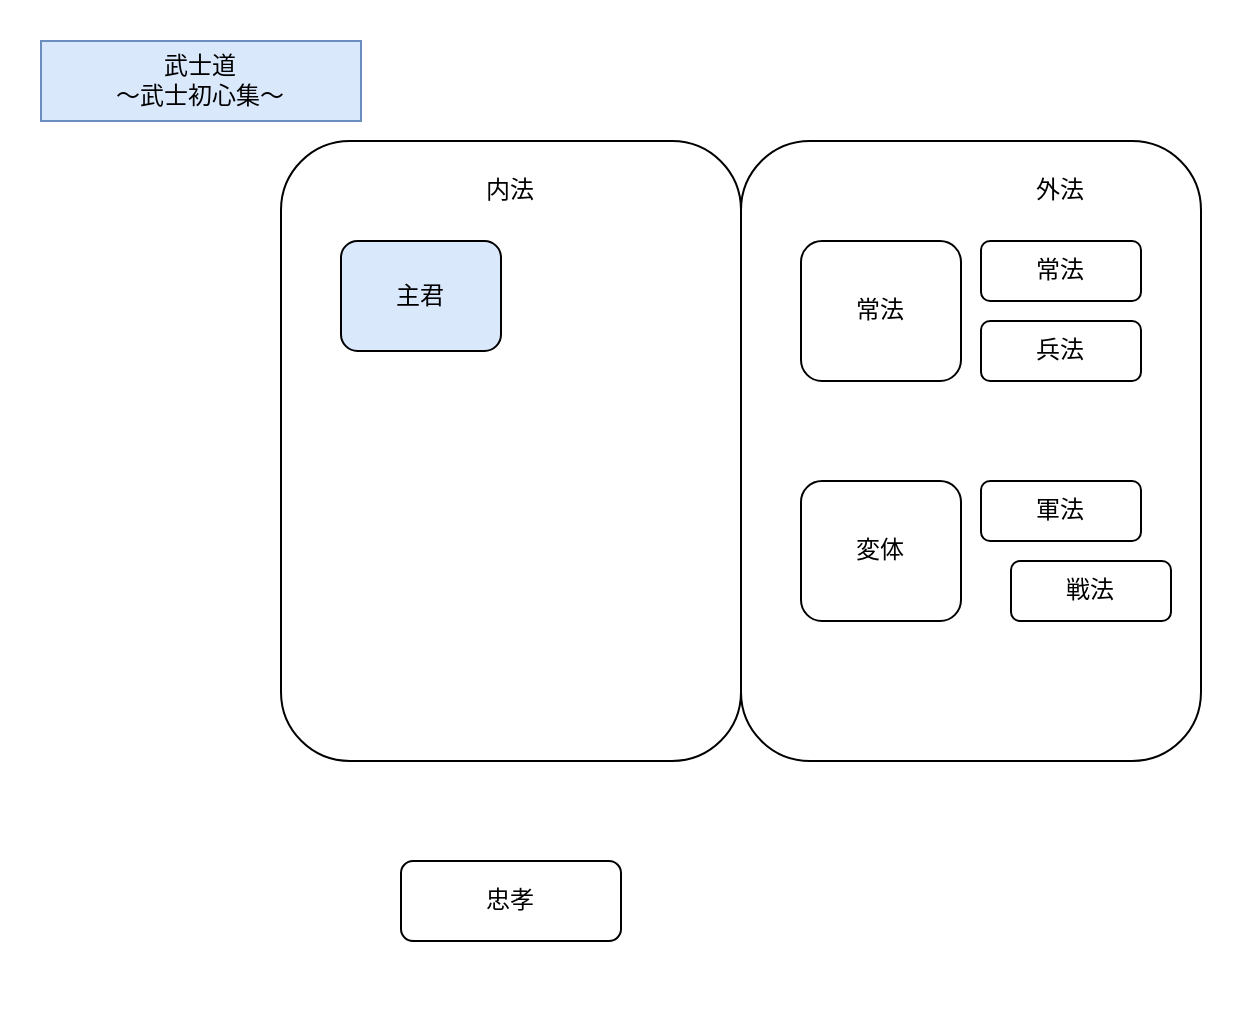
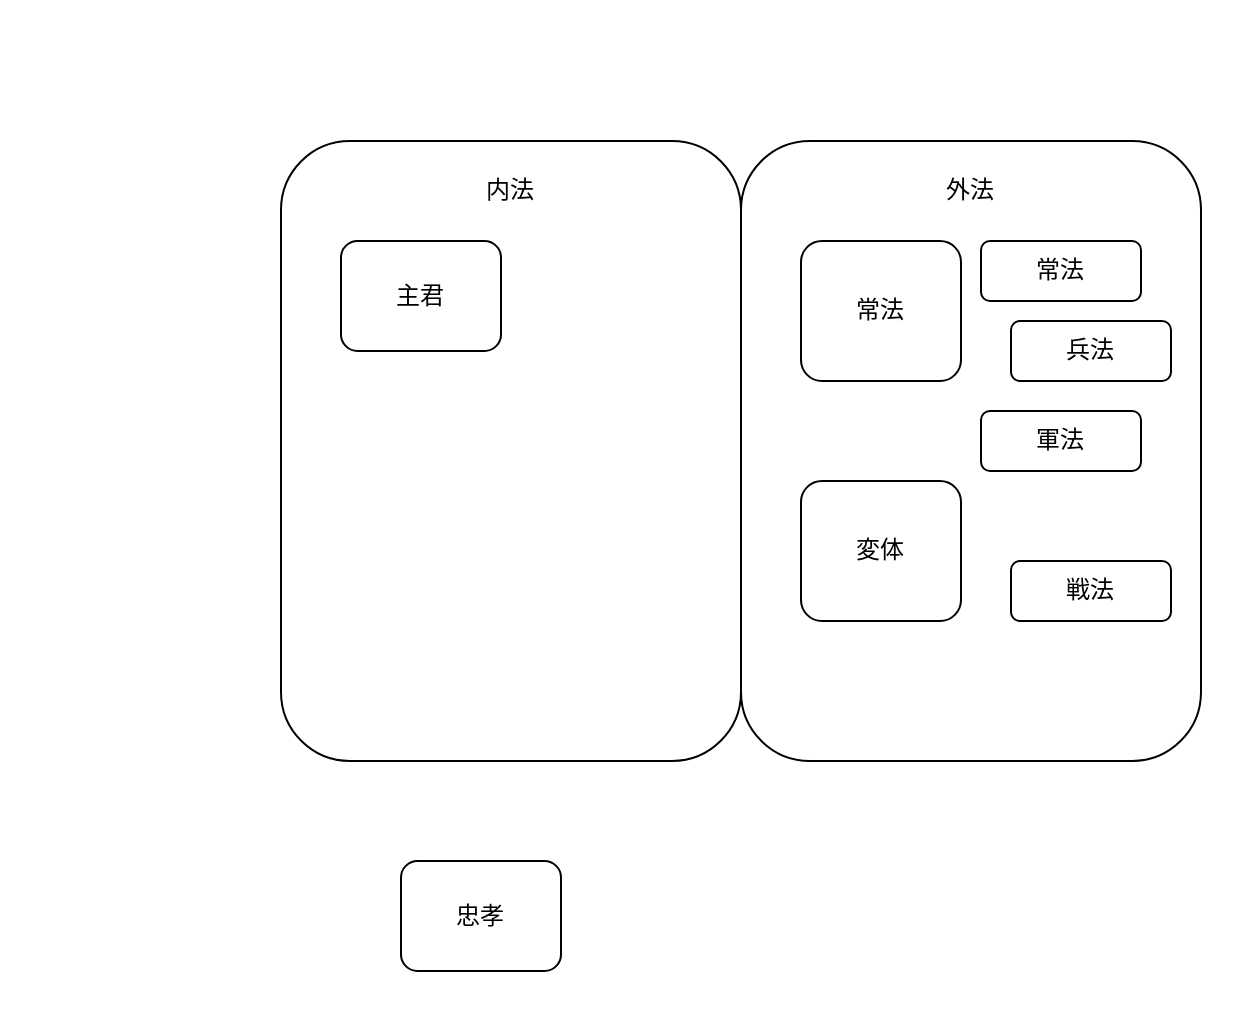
- <mxCell id="3" value="武士道&lt;div&gt;～武士&lt;span style=&quot;color: rgb(0, 0, 0);&quot;&gt;初心集&lt;/span&gt;～&lt;/div&gt;" style="text;html=1;align=center;verticalAlign=middle;whiteSpace=wrap;rounded=0;fillColor=#dae8fc;strokeColor=#6c8ebf;" parent="1" vertex="1"><mxGeometry x="20" y="20" width="160" height="40" as="geometry" /></mxCell>
- <mxCell id="9" value="外法" style="text;html=1;align=center;verticalAlign=middle;whiteSpace=wrap;rounded=0;" vertex="1" parent="1"><mxGeometry x="475" y="80" width="110" height="30" as="geometry" /></mxCell>
+ <mxCell id="9" value="外法" style="text;html=1;align=center;verticalAlign=middle;whiteSpace=wrap;rounded=0;" vertex="1" parent="1"><mxGeometry x="430" y="80" width="110" height="30" as="geometry" /></mxCell>
- <mxCell id="5" value="主君" style="rounded=1;whiteSpace=wrap;html=1;fillColor=#dae8fc;" parent="1" vertex="1"><mxGeometry x="170" y="120" width="80" height="55" as="geometry" /></mxCell>
+ <mxCell id="5" value="主君" style="rounded=1;whiteSpace=wrap;html=1;" parent="1" vertex="1"><mxGeometry x="170" y="120" width="80" height="55" as="geometry" /></mxCell>
- <mxCell id="11" value="兵法" style="rounded=1;whiteSpace=wrap;html=1;" vertex="1" parent="1"><mxGeometry x="490" y="160" width="80" height="30" as="geometry" /></mxCell>
+ <mxCell id="11" value="兵法" style="rounded=1;whiteSpace=wrap;html=1;" vertex="1" parent="1"><mxGeometry x="505" y="160" width="80" height="30" as="geometry" /></mxCell>
- <mxCell id="12" value="軍法" style="rounded=1;whiteSpace=wrap;html=1;" vertex="1" parent="1"><mxGeometry x="490" y="240" width="80" height="30" as="geometry" /></mxCell>
+ <mxCell id="12" value="軍法" style="rounded=1;whiteSpace=wrap;html=1;" vertex="1" parent="1"><mxGeometry x="490" y="205" width="80" height="30" as="geometry" /></mxCell>
- <mxCell id="14" value="忠孝" style="rounded=1;whiteSpace=wrap;html=1;" vertex="1" parent="1"><mxGeometry x="200" y="430" width="110" height="40" as="geometry" /></mxCell>
+ <mxCell id="14" value="忠孝" style="rounded=1;whiteSpace=wrap;html=1;" vertex="1" parent="1"><mxGeometry x="200" y="430" width="80" height="55" as="geometry" /></mxCell>
